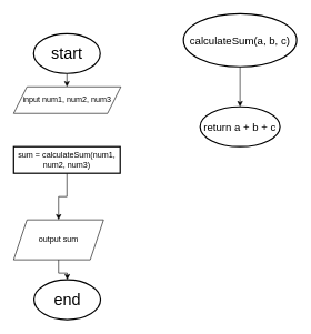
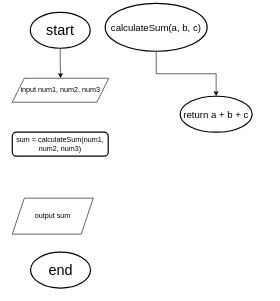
- <mxCell id="10" value="&lt;font style=&quot;font-size: 16px;&quot;&gt;calculateSum(a, b, c)&lt;/font&gt;" style="strokeWidth=2;html=1;shape=mxgraph.flowchart.start_1;whiteSpace=wrap;" vertex="1" parent="1"><mxGeometry x="275" y="20" width="170" height="80" as="geometry" /></mxCell>
+ <mxCell id="10" value="&lt;font style=&quot;font-size: 16px;&quot;&gt;calculateSum(a, b, c)&lt;/font&gt;" style="strokeWidth=2;html=1;shape=mxgraph.flowchart.start_1;whiteSpace=wrap;" vertex="1" parent="1"><mxGeometry x="175" y="5" width="170" height="80" as="geometry" /></mxCell>
- <mxCell id="3" value="&lt;font style=&quot;font-size: 24px;&quot;&gt;start&lt;/font&gt;" style="strokeWidth=2;html=1;shape=mxgraph.flowchart.start_1;whiteSpace=wrap;" vertex="1" parent="1"><mxGeometry x="50" y="50" width="100" height="60" as="geometry" /></mxCell>
+ <mxCell id="3" value="&lt;font style=&quot;font-size: 24px;&quot;&gt;start&lt;/font&gt;" style="strokeWidth=2;html=1;shape=mxgraph.flowchart.start_1;whiteSpace=wrap;" vertex="1" parent="1"><mxGeometry x="50" y="20" width="100" height="60" as="geometry" /></mxCell>
- <mxCell id="7" value="sum = calculateSum(num1, num2, num3)" style="whiteSpace=wrap;html=1;absoluteArcSize=1;arcSize=14;strokeWidth=2;rounded=0;" vertex="1" parent="1"><mxGeometry x="20" y="220" width="160" height="40" as="geometry" /></mxCell>
+ <mxCell id="7" value="sum = calculateSum(num1, num2, num3)" style="rounded=1;whiteSpace=wrap;html=1;absoluteArcSize=1;arcSize=14;strokeWidth=2;" vertex="1" parent="1"><mxGeometry x="20" y="220" width="160" height="40" as="geometry" /></mxCell>
- <mxCell id="6" style="edgeStyle=orthogonalEdgeStyle;rounded=0;orthogonalLoop=1;jettySize=auto;html=1;entryX=0.5;entryY=0;entryDx=0;entryDy=0;" edge="1" parent="1" source="7" target="8"><mxGeometry relative="1" as="geometry" /></mxCell>
- <mxCell id="9" style="edgeStyle=orthogonalEdgeStyle;rounded=0;orthogonalLoop=1;jettySize=auto;html=1;entryX=0.5;entryY=0;entryDx=0;entryDy=0;entryPerimeter=0;" edge="1" parent="1" source="8" target="4"><mxGeometry relative="1" as="geometry" /></mxCell>
